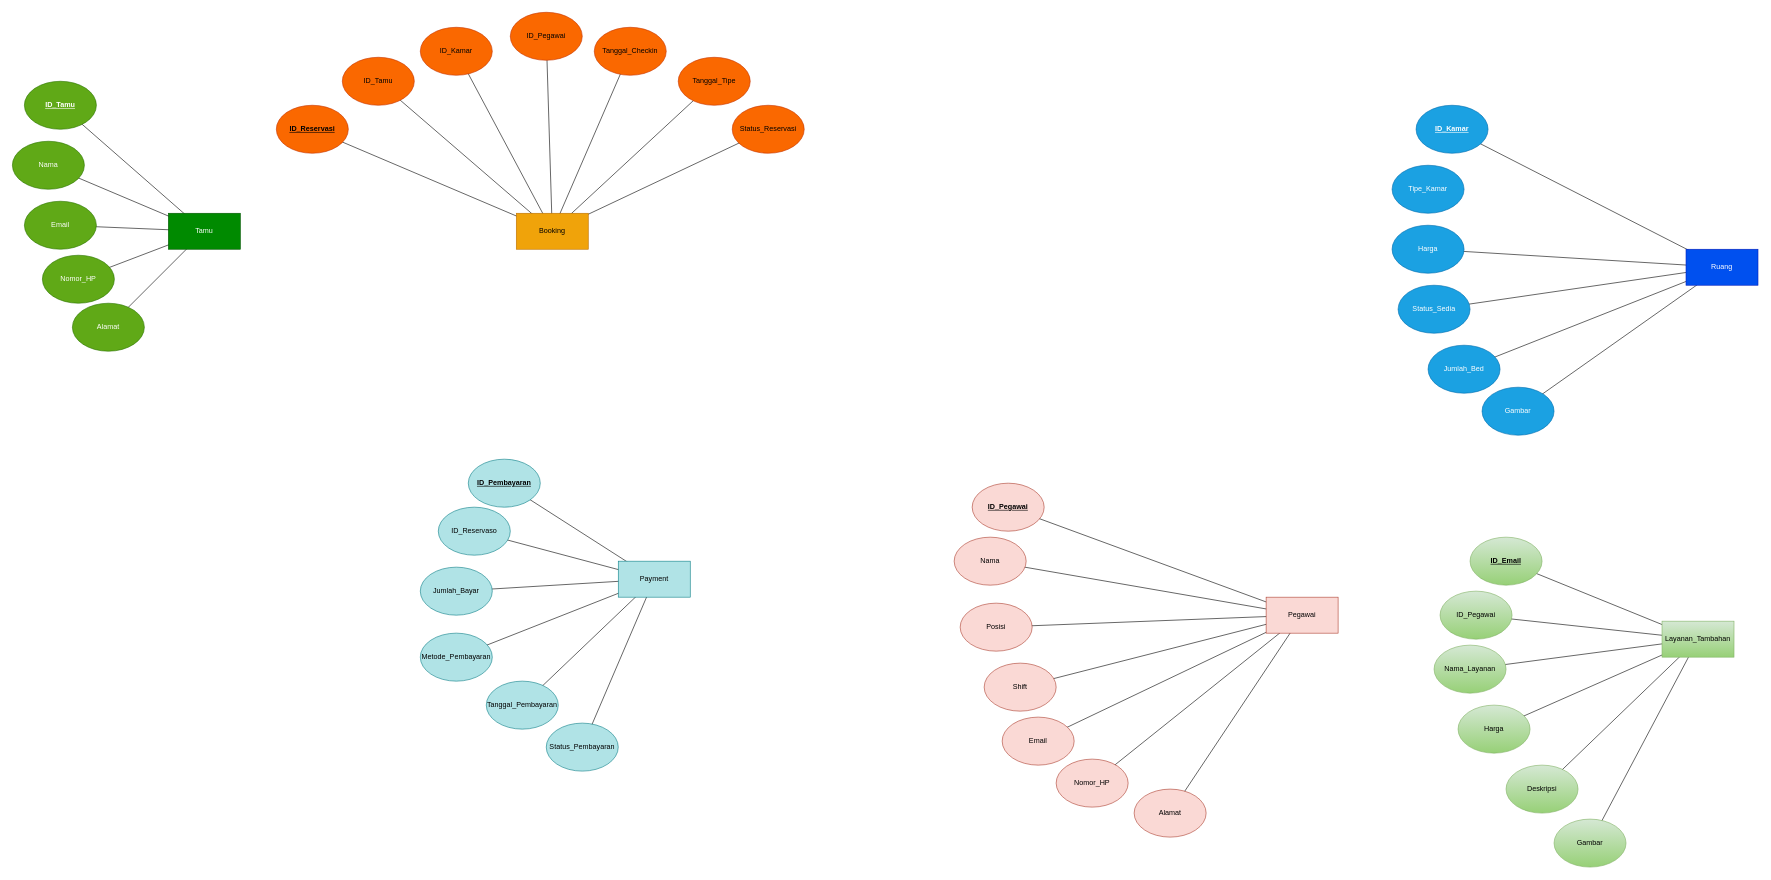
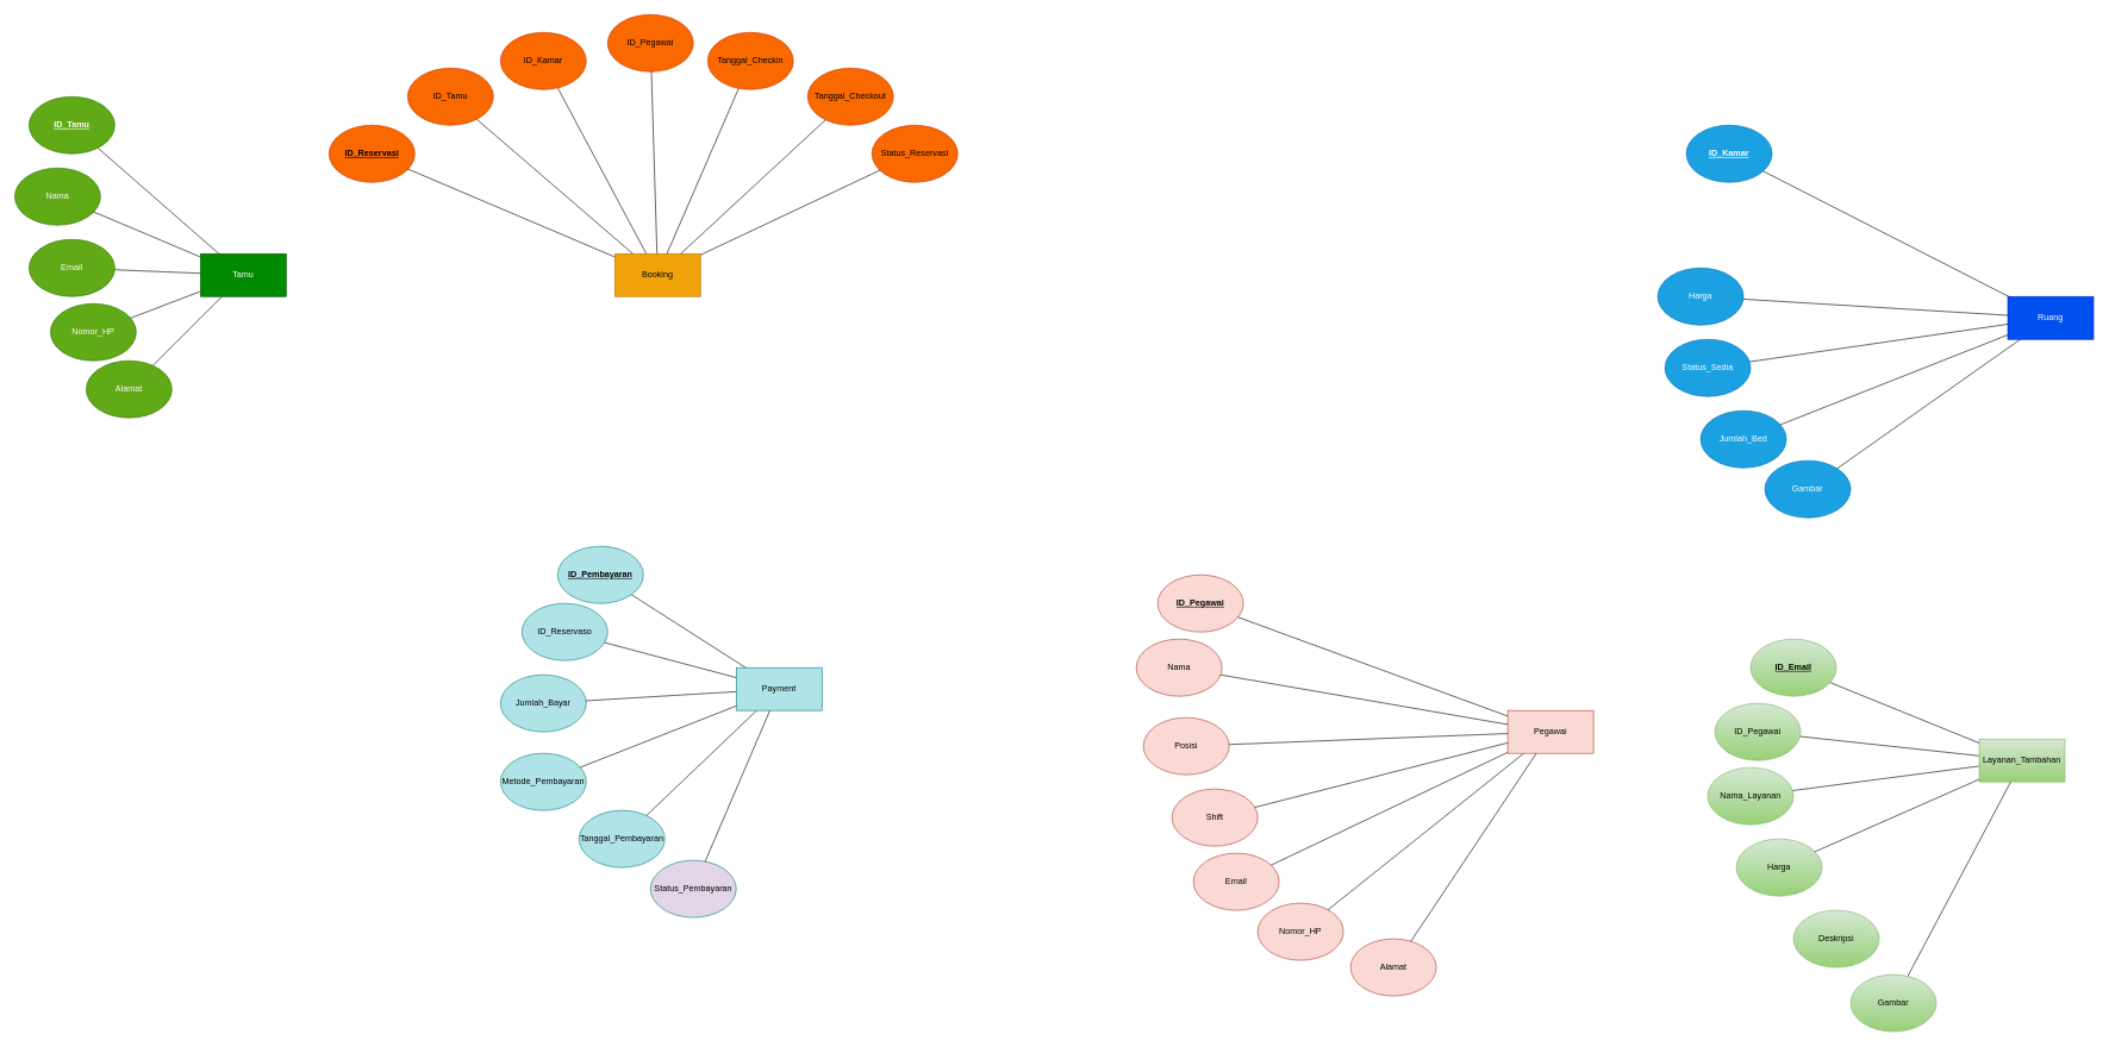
- <mxCell id="58" value="Tanggal_Tipe" style="ellipse;whiteSpace=wrap;html=1;points=[[0.5,0.5,0,0,0]];fillColor=#fa6800;strokeColor=#C73500;fontColor=#000000;" parent="1" vertex="1"><mxGeometry x="1130" y="95" width="120" height="80" as="geometry" /></mxCell>
+ <mxCell id="58" value="Tanggal_Checkout" style="ellipse;whiteSpace=wrap;html=1;points=[[0.5,0.5,0,0,0]];fillColor=#fa6800;strokeColor=#C73500;fontColor=#000000;" parent="1" vertex="1"><mxGeometry x="1130" y="95" width="120" height="80" as="geometry" /></mxCell>
- <mxCell id="49" value="Tipe_Kamar" style="ellipse;whiteSpace=wrap;html=1;points=[[0.5,0.5,0,0,0]];fillColor=#1ba1e2;fontColor=#ffffff;strokeColor=#006EAF;" parent="1" vertex="1"><mxGeometry x="2320" y="275" width="120" height="80" as="geometry" /></mxCell>
- <mxCell id="5" value="" style="endArrow=none;html=1;rounded=0;entryX=0.5;entryY=0.5;entryDx=0;entryDy=0;entryPerimeter=0;exitX=0.5;exitY=0.5;exitDx=0;exitDy=0;exitPerimeter=0;" parent="1" source="43" target="77" edge="1"><mxGeometry width="50" height="50" relative="1" as="geometry"><mxPoint x="2390" y="1215" as="sourcePoint" /><mxPoint x="2440" y="1165" as="targetPoint" /></mxGeometry></mxCell>
- <mxCell id="65" value="Status_Pembayaran" style="ellipse;whiteSpace=wrap;html=1;points=[[0.5,0.5,0,0,0]];fillColor=#b0e3e6;strokeColor=#0e8088;" parent="1" vertex="1"><mxGeometry x="910" y="1205" width="120" height="80" as="geometry" /></mxCell>
+ <mxCell id="65" value="Status_Pembayaran" style="ellipse;whiteSpace=wrap;html=1;points=[[0.5,0.5,0,0,0]];fillColor=#e1d5e7;strokeColor=#0e8088;" parent="1" vertex="1"><mxGeometry x="910" y="1205" width="120" height="80" as="geometry" /></mxCell>
